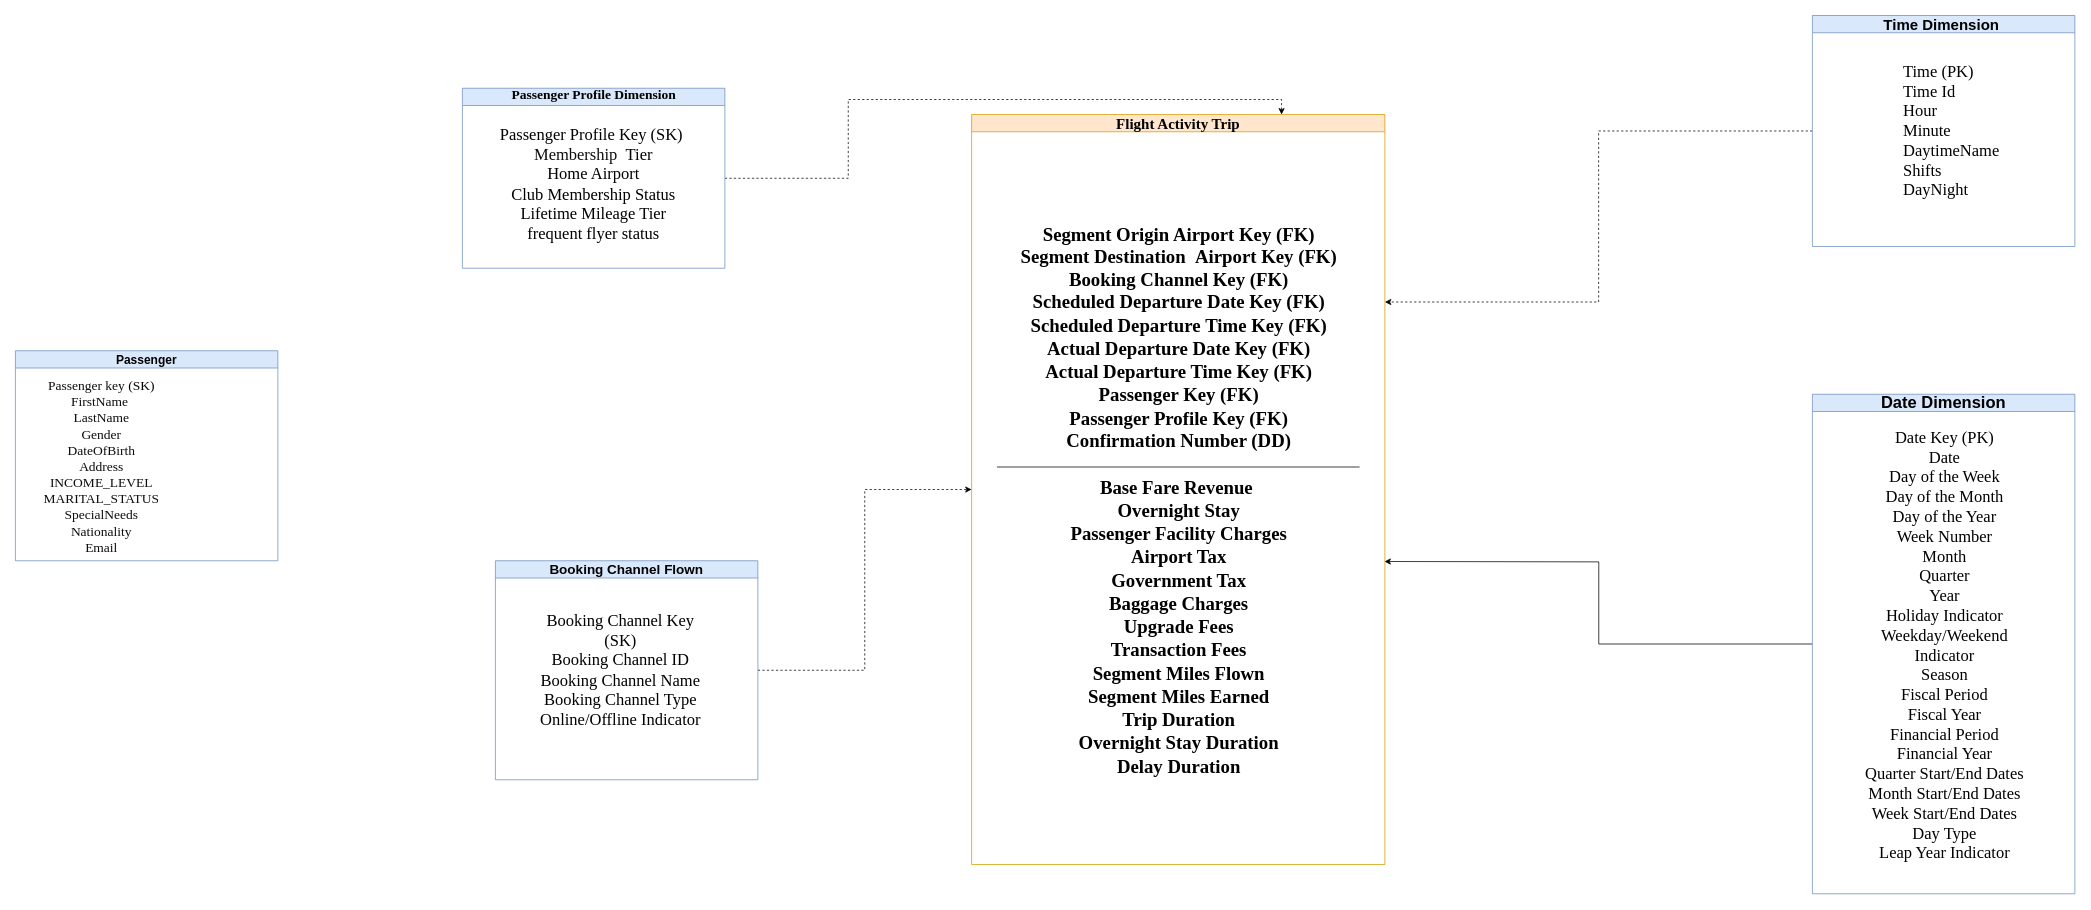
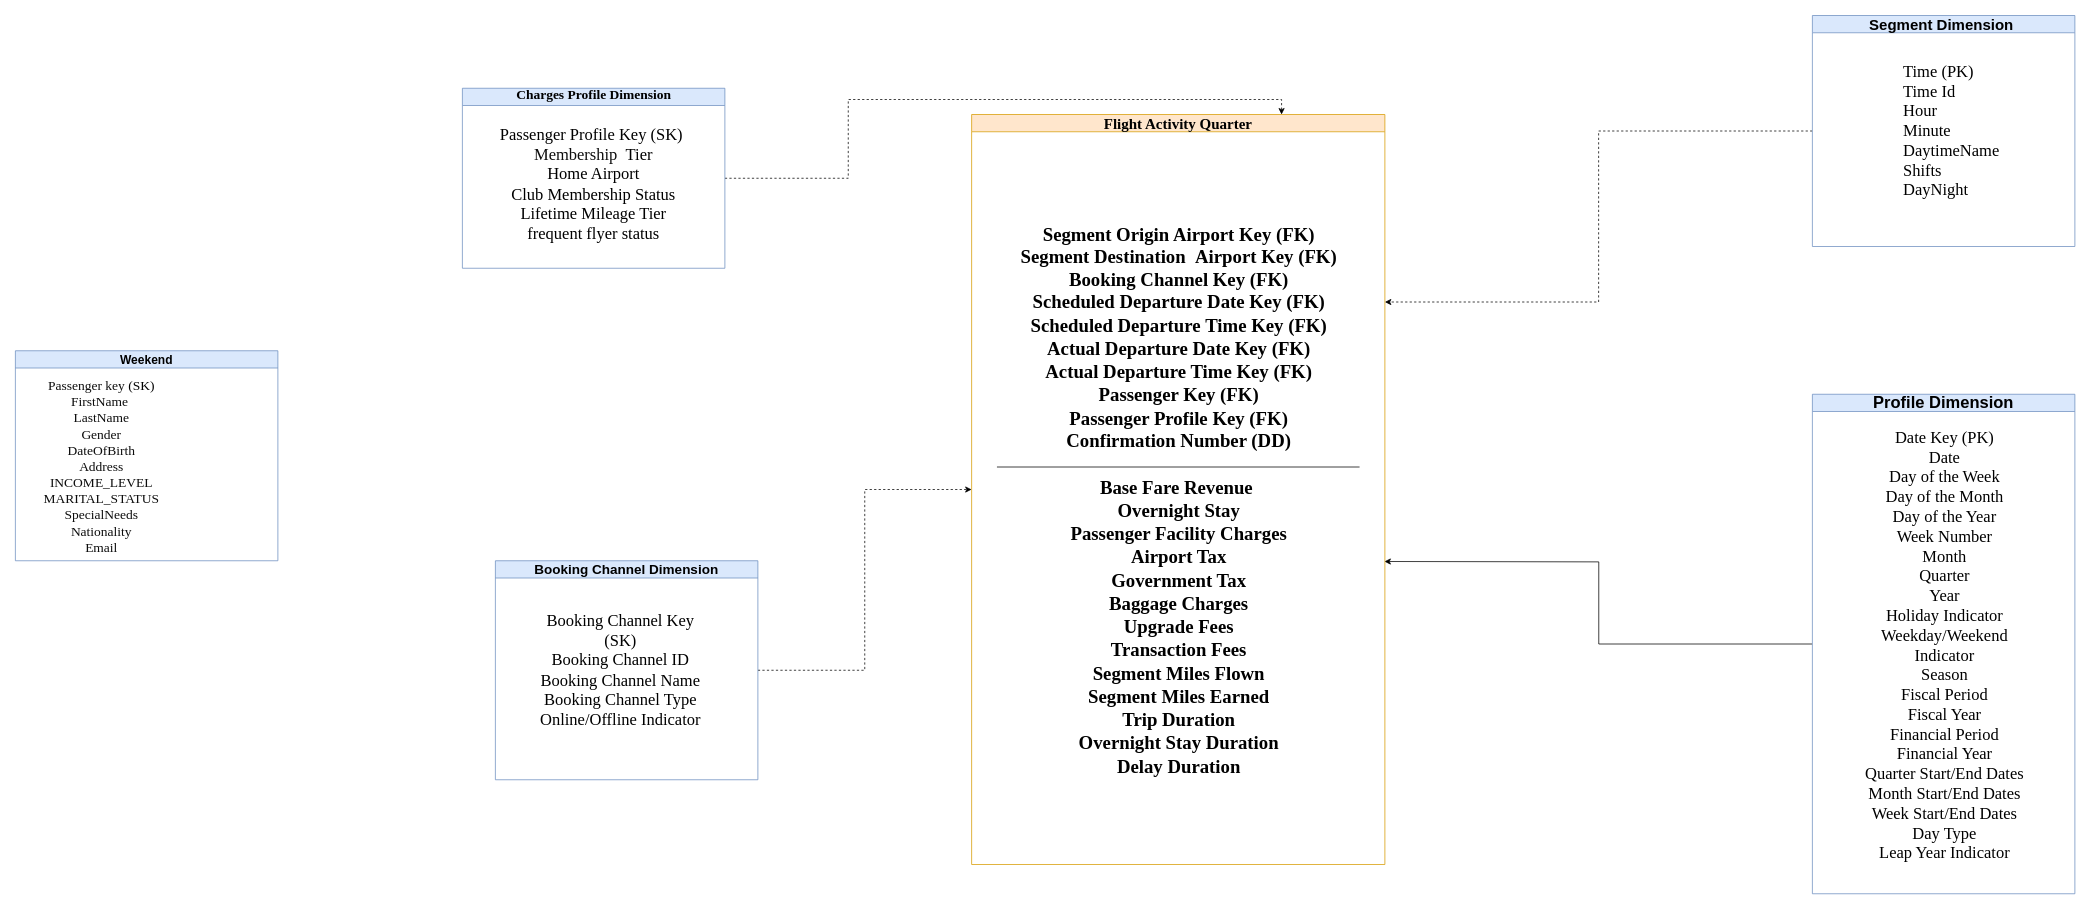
- <mxCell id="6" value="&lt;font style=&quot;font-size: 20px;&quot;&gt;&lt;font style=&quot;font-size: 20px;&quot;&gt;Time&amp;nbsp;&lt;/font&gt;&lt;font style=&quot;font-size: 20px;&quot;&gt;Dimension&amp;nbsp;&lt;/font&gt;&lt;/font&gt;" style="swimlane;whiteSpace=wrap;html=1;fillColor=#dae8fc;strokeColor=#6c8ebf;swimlaneFillColor=default;" vertex="1" parent="1"><mxGeometry x="2416" y="20" width="350" height="308" as="geometry" /></mxCell>
+ <mxCell id="6" value="&lt;font style=&quot;font-size: 20px;&quot;&gt;&lt;font style=&quot;font-size: 20px;&quot;&gt;Segment&amp;nbsp;&lt;/font&gt;&lt;font style=&quot;font-size: 20px;&quot;&gt;Dimension&amp;nbsp;&lt;/font&gt;&lt;/font&gt;" style="swimlane;whiteSpace=wrap;html=1;fillColor=#dae8fc;strokeColor=#6c8ebf;swimlaneFillColor=default;" vertex="1" parent="1"><mxGeometry x="2416" y="20" width="350" height="308" as="geometry" /></mxCell>
- <mxCell id="3" value="&lt;font face=&quot;Tahoma&quot; style=&quot;font-size: 18px;&quot;&gt;Passenger Profile Dimension&lt;/font&gt;" style="swimlane;html=1;startSize=23;verticalAlign=bottom;labelBorderColor=none;fillColor=#dae8fc;strokeColor=#6c8ebf;swimlaneFillColor=default;" vertex="1" parent="1"><mxGeometry x="616" y="117" width="350" height="240" as="geometry" /></mxCell>
+ <mxCell id="3" value="&lt;font face=&quot;Tahoma&quot; style=&quot;font-size: 18px;&quot;&gt;Charges Profile Dimension&lt;/font&gt;" style="swimlane;html=1;startSize=23;verticalAlign=bottom;labelBorderColor=none;fillColor=#dae8fc;strokeColor=#6c8ebf;swimlaneFillColor=default;" vertex="1" parent="1"><mxGeometry x="616" y="117" width="350" height="240" as="geometry" /></mxCell>
- <mxCell id="16" value="&lt;font face=&quot;Tahoma&quot; style=&quot;font-size: 20px;&quot;&gt;Flight Activity Trip&lt;/font&gt;" style="swimlane;whiteSpace=wrap;html=1;fillColor=#ffe6cc;strokeColor=#d79b00;swimlaneFillColor=default;" vertex="1" parent="1"><mxGeometry x="1295" y="152" width="551" height="1000" as="geometry" /></mxCell>
+ <mxCell id="16" value="&lt;font face=&quot;Tahoma&quot; style=&quot;font-size: 20px;&quot;&gt;Flight Activity Quarter&lt;/font&gt;" style="swimlane;whiteSpace=wrap;html=1;fillColor=#ffe6cc;strokeColor=#d79b00;swimlaneFillColor=default;" vertex="1" parent="1"><mxGeometry x="1295" y="152" width="551" height="1000" as="geometry" /></mxCell>
- <mxCell id="8" value="&lt;b style=&quot;&quot;&gt;&lt;font style=&quot;font-size: 16px;&quot;&gt;Passenger&lt;/font&gt;&lt;/b&gt;" style="swimlane;whiteSpace=wrap;html=1;swimlaneFillColor=default;fillColor=#dae8fc;strokeColor=#6c8ebf;" vertex="1" parent="1"><mxGeometry x="20" y="467" width="350" height="280" as="geometry" /></mxCell>
+ <mxCell id="8" value="&lt;b style=&quot;&quot;&gt;&lt;font style=&quot;font-size: 16px;&quot;&gt;Weekend&lt;/font&gt;&lt;/b&gt;" style="swimlane;whiteSpace=wrap;html=1;swimlaneFillColor=default;fillColor=#dae8fc;strokeColor=#6c8ebf;" vertex="1" parent="1"><mxGeometry x="20" y="467" width="350" height="280" as="geometry" /></mxCell>
- <mxCell id="11" value="&lt;font style=&quot;font-size: 22px;&quot;&gt;Date Dimension&lt;/font&gt;" style="swimlane;whiteSpace=wrap;html=1;fillColor=#dae8fc;strokeColor=#6c8ebf;swimlaneFillColor=default;" vertex="1" parent="1"><mxGeometry x="2416" y="525" width="350" height="666" as="geometry" /></mxCell>
+ <mxCell id="11" value="&lt;font style=&quot;font-size: 22px;&quot;&gt;Profile Dimension&lt;/font&gt;" style="swimlane;whiteSpace=wrap;html=1;fillColor=#dae8fc;strokeColor=#6c8ebf;swimlaneFillColor=default;" vertex="1" parent="1"><mxGeometry x="2416" y="525" width="350" height="666" as="geometry" /></mxCell>
- <mxCell id="14" value="&lt;font style=&quot;font-size: 18px;&quot;&gt;Booking Channel Flown&lt;/font&gt;" style="swimlane;whiteSpace=wrap;html=1;fontSize=14;fillColor=#dae8fc;strokeColor=#6c8ebf;swimlaneFillColor=default;" vertex="1" parent="1"><mxGeometry x="660" y="747" width="350" height="292" as="geometry" /></mxCell>
+ <mxCell id="14" value="&lt;font style=&quot;font-size: 18px;&quot;&gt;Booking Channel Dimension&lt;/font&gt;" style="swimlane;whiteSpace=wrap;html=1;fontSize=14;fillColor=#dae8fc;strokeColor=#6c8ebf;swimlaneFillColor=default;" vertex="1" parent="1"><mxGeometry x="660" y="747" width="350" height="292" as="geometry" /></mxCell>
